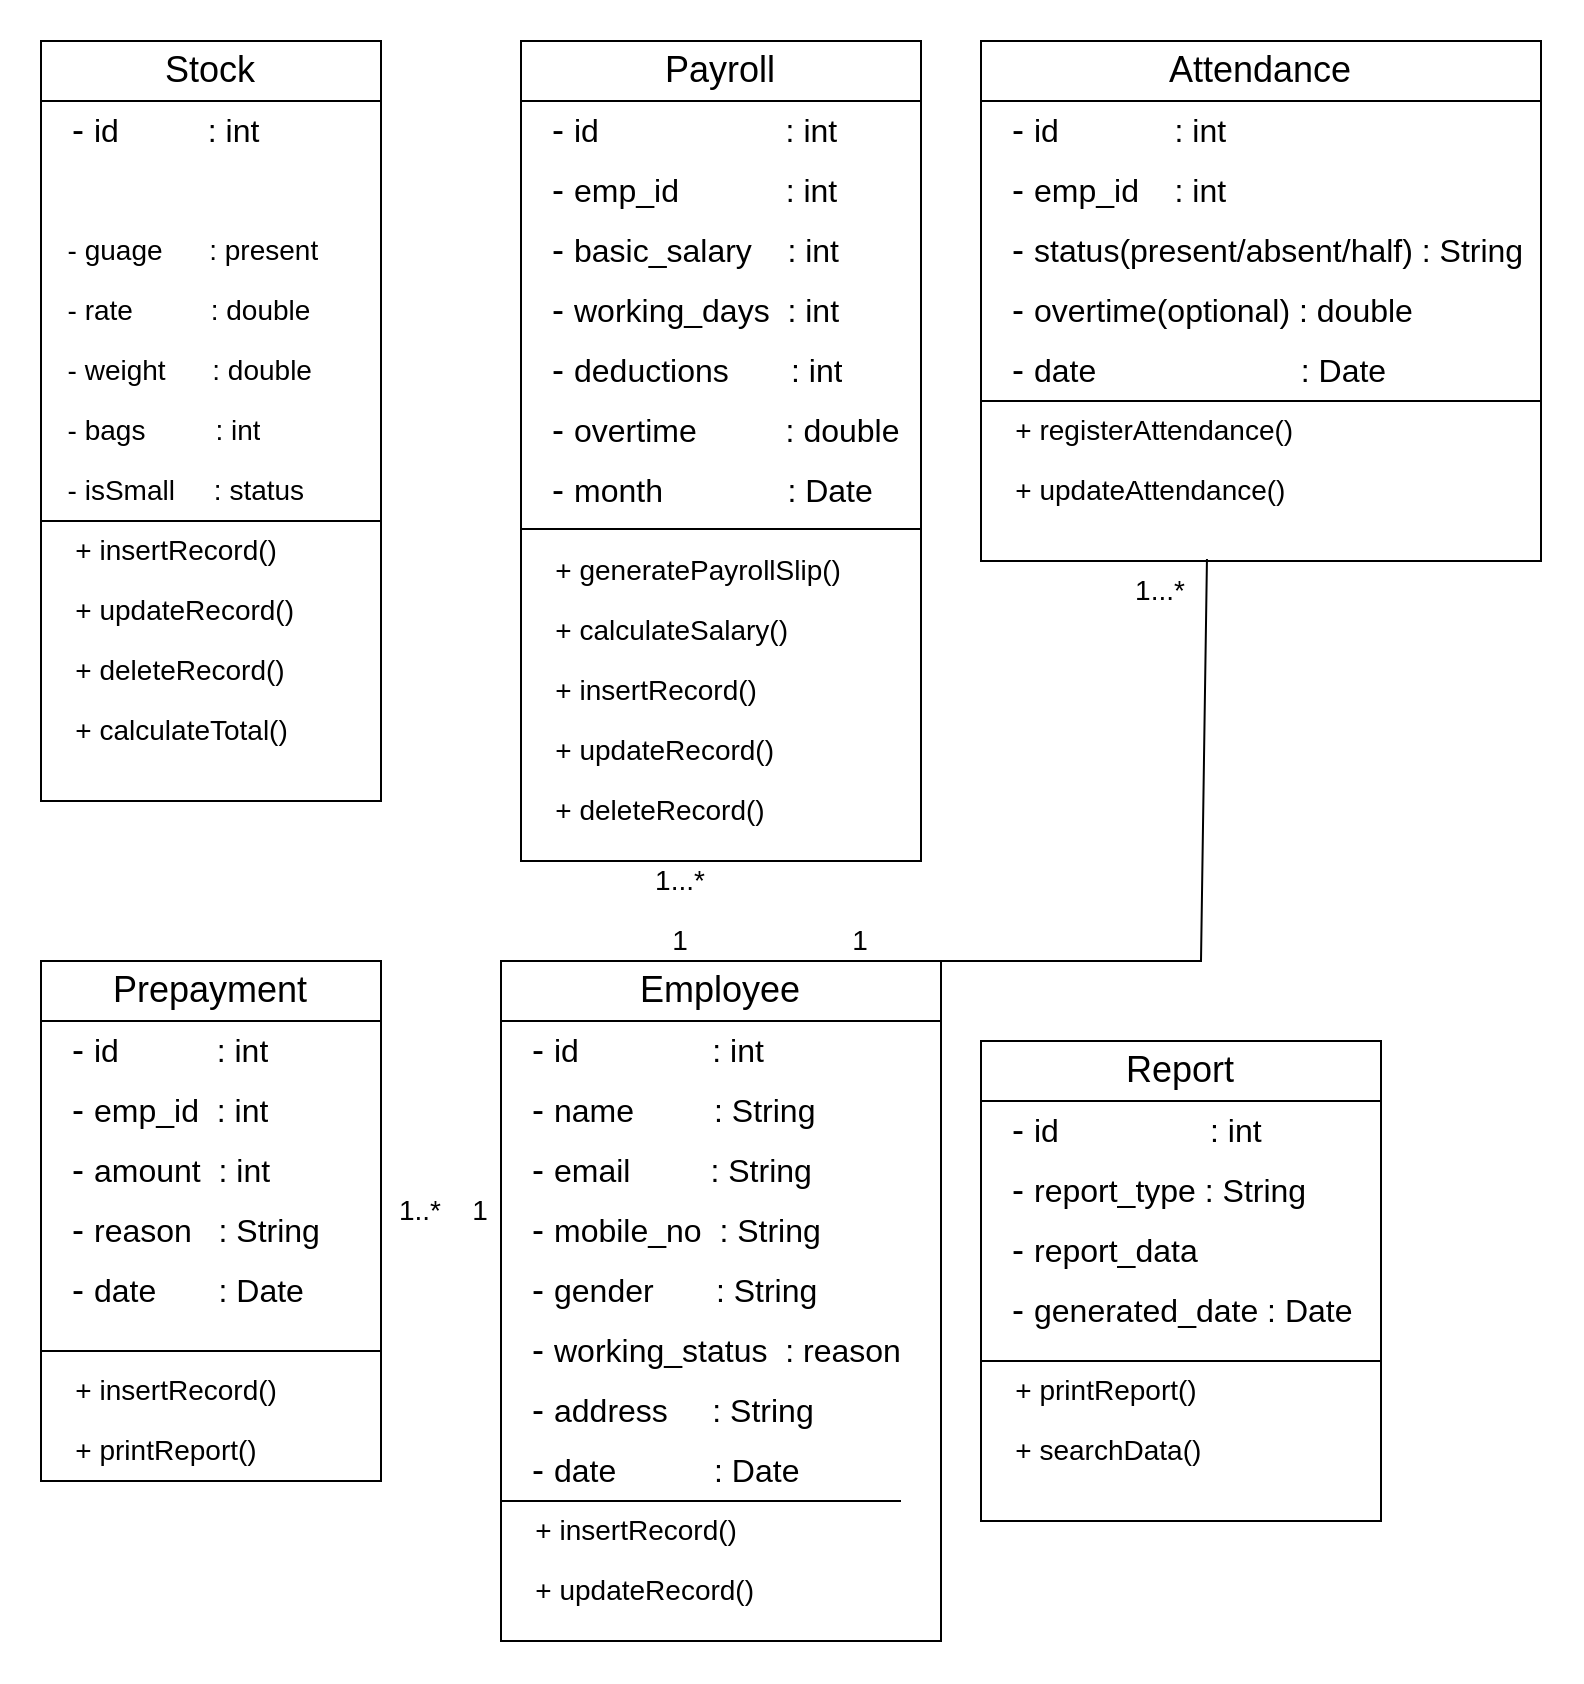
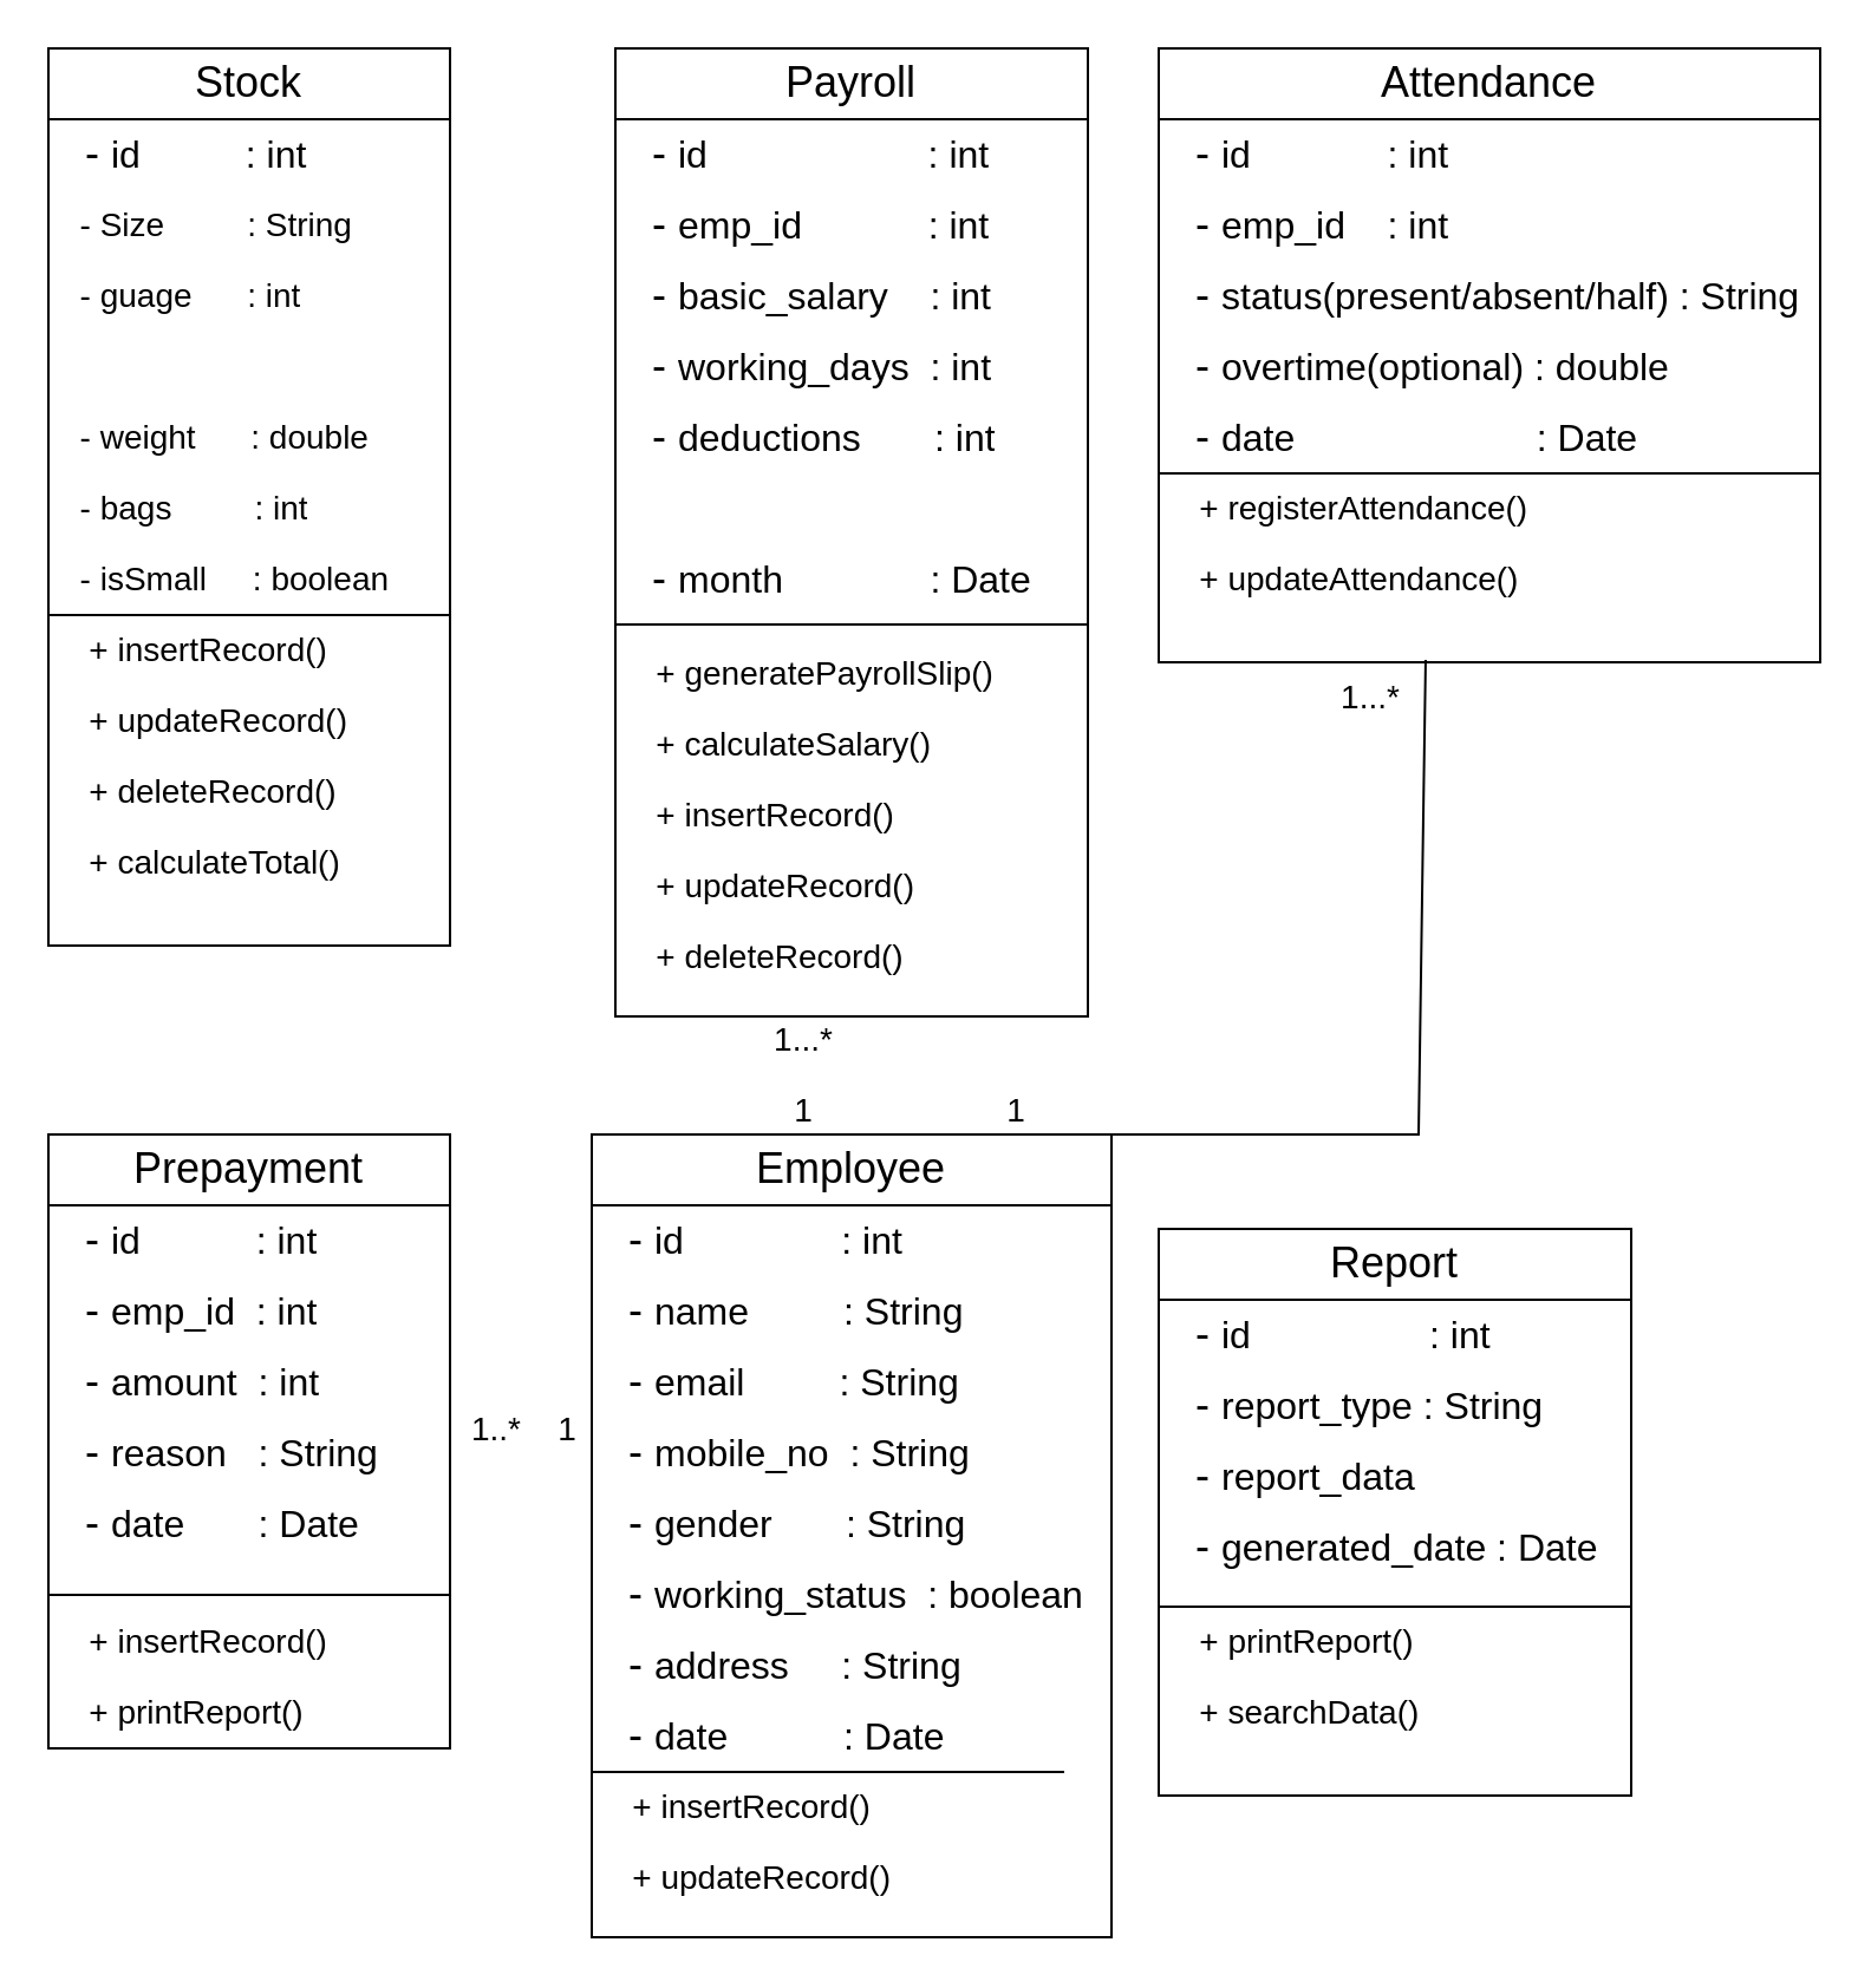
+ <mxCell id="4" value="&lt;font style=&quot;font-size: 14px;&quot;&gt;&lt;font style=&quot;&quot;&gt;&amp;nbsp; - &lt;/font&gt;&lt;font style=&quot;&quot;&gt;Size&amp;nbsp; &amp;nbsp; &amp;nbsp; &amp;nbsp; &amp;nbsp;: String&lt;/font&gt;&lt;/font&gt;" style="text;strokeColor=none;fillColor=none;align=left;verticalAlign=middle;spacingLeft=4;spacingRight=4;overflow=hidden;points=[[0,0.5],[1,0.5]];portConstraint=eastwest;rotatable=0;whiteSpace=wrap;html=1;" parent="2" vertex="1"><mxGeometry y="60" width="170" height="30" as="geometry" /></mxCell>
- <mxCell id="5" value="&lt;font style=&quot;font-size: 14px;&quot;&gt;&lt;font style=&quot;&quot;&gt;&amp;nbsp; -&lt;/font&gt;&amp;nbsp;guage&amp;nbsp; &amp;nbsp; &amp;nbsp; : present&lt;/font&gt;" style="text;strokeColor=none;fillColor=none;align=left;verticalAlign=middle;spacingLeft=4;spacingRight=4;overflow=hidden;points=[[0,0.5],[1,0.5]];portConstraint=eastwest;rotatable=0;whiteSpace=wrap;html=1;" parent="2" vertex="1"><mxGeometry y="90" width="170" height="30" as="geometry" /></mxCell>
+ <mxCell id="5" value="&lt;font style=&quot;font-size: 14px;&quot;&gt;&lt;font style=&quot;&quot;&gt;&amp;nbsp; -&lt;/font&gt;&amp;nbsp;guage&amp;nbsp; &amp;nbsp; &amp;nbsp; : int&lt;/font&gt;" style="text;strokeColor=none;fillColor=none;align=left;verticalAlign=middle;spacingLeft=4;spacingRight=4;overflow=hidden;points=[[0,0.5],[1,0.5]];portConstraint=eastwest;rotatable=0;whiteSpace=wrap;html=1;" parent="2" vertex="1"><mxGeometry y="90" width="170" height="30" as="geometry" /></mxCell>
- <mxCell id="6" value="&lt;font style=&quot;font-size: 14px;&quot;&gt;&lt;font style=&quot;&quot;&gt;&amp;nbsp; -&lt;/font&gt;&amp;nbsp;rate&amp;nbsp; &amp;nbsp; &amp;nbsp; &amp;nbsp; &amp;nbsp; : double&lt;/font&gt;" style="text;strokeColor=none;fillColor=none;align=left;verticalAlign=middle;spacingLeft=4;spacingRight=4;overflow=hidden;points=[[0,0.5],[1,0.5]];portConstraint=eastwest;rotatable=0;whiteSpace=wrap;html=1;" parent="2" vertex="1"><mxGeometry y="120" width="170" height="30" as="geometry" /></mxCell>
- <mxCell id="21" value="&lt;font style=&quot;font-size: 18px;&quot;&gt;&amp;nbsp; - &lt;/font&gt;&lt;font size=&quot;3&quot; style=&quot;&quot;&gt;overtime&amp;nbsp; &amp;nbsp; &amp;nbsp; &amp;nbsp; &amp;nbsp; : double&lt;/font&gt;" style="text;strokeColor=none;fillColor=none;align=left;verticalAlign=middle;spacingLeft=4;spacingRight=4;overflow=hidden;points=[[0,0.5],[1,0.5]];portConstraint=eastwest;rotatable=0;whiteSpace=wrap;html=1;" parent="15" vertex="1"><mxGeometry y="180" width="200" height="30" as="geometry" /></mxCell>
- <mxCell id="9" value="&lt;font style=&quot;font-size: 14px;&quot;&gt;&lt;font style=&quot;&quot;&gt;&amp;nbsp; -&lt;/font&gt;&amp;nbsp;isSmall&amp;nbsp; &amp;nbsp; &amp;nbsp;: status&lt;/font&gt;" style="text;strokeColor=none;fillColor=none;align=left;verticalAlign=middle;spacingLeft=4;spacingRight=4;overflow=hidden;points=[[0,0.5],[1,0.5]];portConstraint=eastwest;rotatable=0;whiteSpace=wrap;html=1;" parent="2" vertex="1"><mxGeometry y="210" width="170" height="30" as="geometry" /></mxCell>
+ <mxCell id="9" value="&lt;font style=&quot;font-size: 14px;&quot;&gt;&lt;font style=&quot;&quot;&gt;&amp;nbsp; -&lt;/font&gt;&amp;nbsp;isSmall&amp;nbsp; &amp;nbsp; &amp;nbsp;: boolean&lt;/font&gt;" style="text;strokeColor=none;fillColor=none;align=left;verticalAlign=middle;spacingLeft=4;spacingRight=4;overflow=hidden;points=[[0,0.5],[1,0.5]];portConstraint=eastwest;rotatable=0;whiteSpace=wrap;html=1;" parent="2" vertex="1"><mxGeometry y="210" width="170" height="30" as="geometry" /></mxCell>
- <mxCell id="52" value="&lt;font style=&quot;font-size: 18px;&quot;&gt;&amp;nbsp; - &lt;/font&gt;&lt;font size=&quot;3&quot; style=&quot;&quot;&gt;working_status&amp;nbsp; : reason&lt;/font&gt;" style="text;strokeColor=none;fillColor=none;align=left;verticalAlign=middle;spacingLeft=4;spacingRight=4;overflow=hidden;points=[[0,0.5],[1,0.5]];portConstraint=eastwest;rotatable=0;whiteSpace=wrap;html=1;" parent="46" vertex="1"><mxGeometry y="180" width="220" height="30" as="geometry" /></mxCell>
+ <mxCell id="52" value="&lt;font style=&quot;font-size: 18px;&quot;&gt;&amp;nbsp; - &lt;/font&gt;&lt;font size=&quot;3&quot; style=&quot;&quot;&gt;working_status&amp;nbsp; : boolean&lt;/font&gt;" style="text;strokeColor=none;fillColor=none;align=left;verticalAlign=middle;spacingLeft=4;spacingRight=4;overflow=hidden;points=[[0,0.5],[1,0.5]];portConstraint=eastwest;rotatable=0;whiteSpace=wrap;html=1;" parent="46" vertex="1"><mxGeometry y="180" width="220" height="30" as="geometry" /></mxCell>
